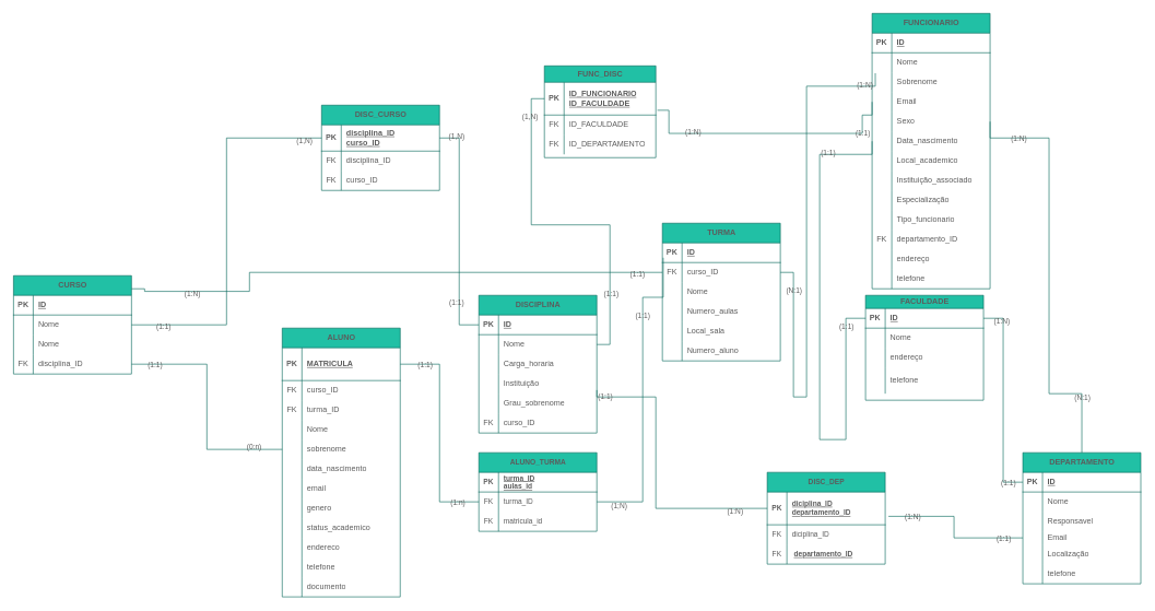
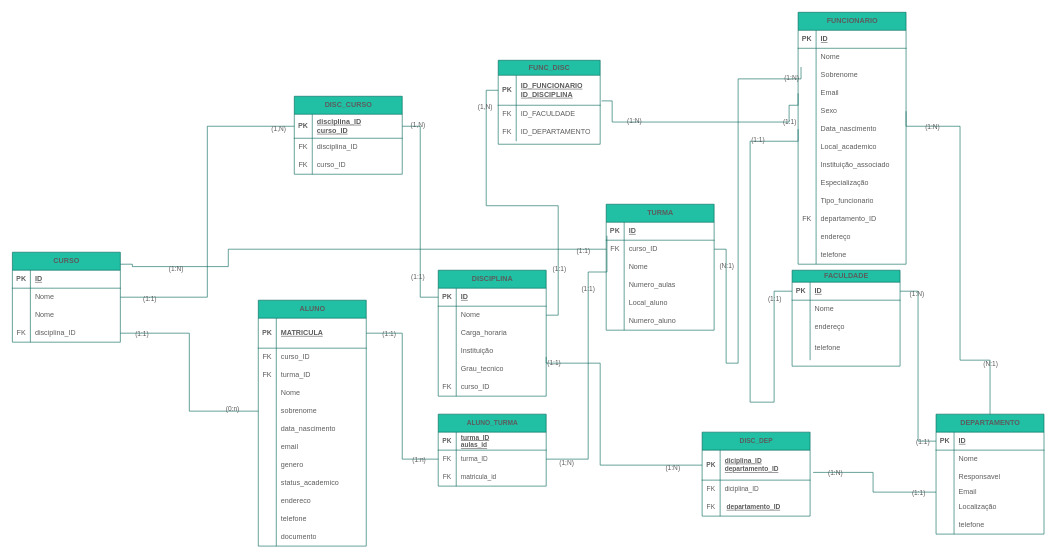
- <mxCell id="123" value="ID_FUNCIONARIO&lt;br&gt;ID_FACULDADE" style="shape=partialRectangle;connectable=0;fillColor=none;top=0;left=0;bottom=0;right=0;align=left;spacingLeft=6;fontStyle=5;overflow=hidden;whiteSpace=wrap;html=1;labelBackgroundColor=none;strokeColor=#006658;fontColor=#5C5C5C;" parent="121" vertex="1"><mxGeometry x="30" width="140" height="50" as="geometry"><mxRectangle width="140" height="50" as="alternateBounds" /></mxGeometry></mxCell>
+ <mxCell id="123" value="ID_FUNCIONARIO&lt;br&gt;ID_DISCIPLINA" style="shape=partialRectangle;connectable=0;fillColor=none;top=0;left=0;bottom=0;right=0;align=left;spacingLeft=6;fontStyle=5;overflow=hidden;whiteSpace=wrap;html=1;labelBackgroundColor=none;strokeColor=#006658;fontColor=#5C5C5C;" parent="121" vertex="1"><mxGeometry x="30" width="140" height="50" as="geometry"><mxRectangle width="140" height="50" as="alternateBounds" /></mxGeometry></mxCell>
- <mxCell id="183" value="Local_sala" style="shape=partialRectangle;connectable=0;fillColor=none;top=0;left=0;bottom=0;right=0;align=left;spacingLeft=6;overflow=hidden;whiteSpace=wrap;html=1;labelBackgroundColor=none;strokeColor=#006658;fontColor=#5C5C5C;" parent="181" vertex="1"><mxGeometry x="30" width="150" height="30" as="geometry"><mxRectangle width="150" height="30" as="alternateBounds" /></mxGeometry></mxCell>
+ <mxCell id="183" value="Local_aluno" style="shape=partialRectangle;connectable=0;fillColor=none;top=0;left=0;bottom=0;right=0;align=left;spacingLeft=6;overflow=hidden;whiteSpace=wrap;html=1;labelBackgroundColor=none;strokeColor=#006658;fontColor=#5C5C5C;" parent="181" vertex="1"><mxGeometry x="30" width="150" height="30" as="geometry"><mxRectangle width="150" height="30" as="alternateBounds" /></mxGeometry></mxCell>
- <mxCell id="116" value="Grau_sobrenome" style="shape=partialRectangle;connectable=0;fillColor=none;top=0;left=0;bottom=0;right=0;align=left;spacingLeft=6;overflow=hidden;whiteSpace=wrap;html=1;labelBackgroundColor=none;strokeColor=#006658;fontColor=#5C5C5C;" parent="114" vertex="1"><mxGeometry x="30" width="150" height="30" as="geometry"><mxRectangle width="150" height="30" as="alternateBounds" /></mxGeometry></mxCell>
+ <mxCell id="116" value="Grau_tecnico" style="shape=partialRectangle;connectable=0;fillColor=none;top=0;left=0;bottom=0;right=0;align=left;spacingLeft=6;overflow=hidden;whiteSpace=wrap;html=1;labelBackgroundColor=none;strokeColor=#006658;fontColor=#5C5C5C;" parent="114" vertex="1"><mxGeometry x="30" width="150" height="30" as="geometry"><mxRectangle width="150" height="30" as="alternateBounds" /></mxGeometry></mxCell>
